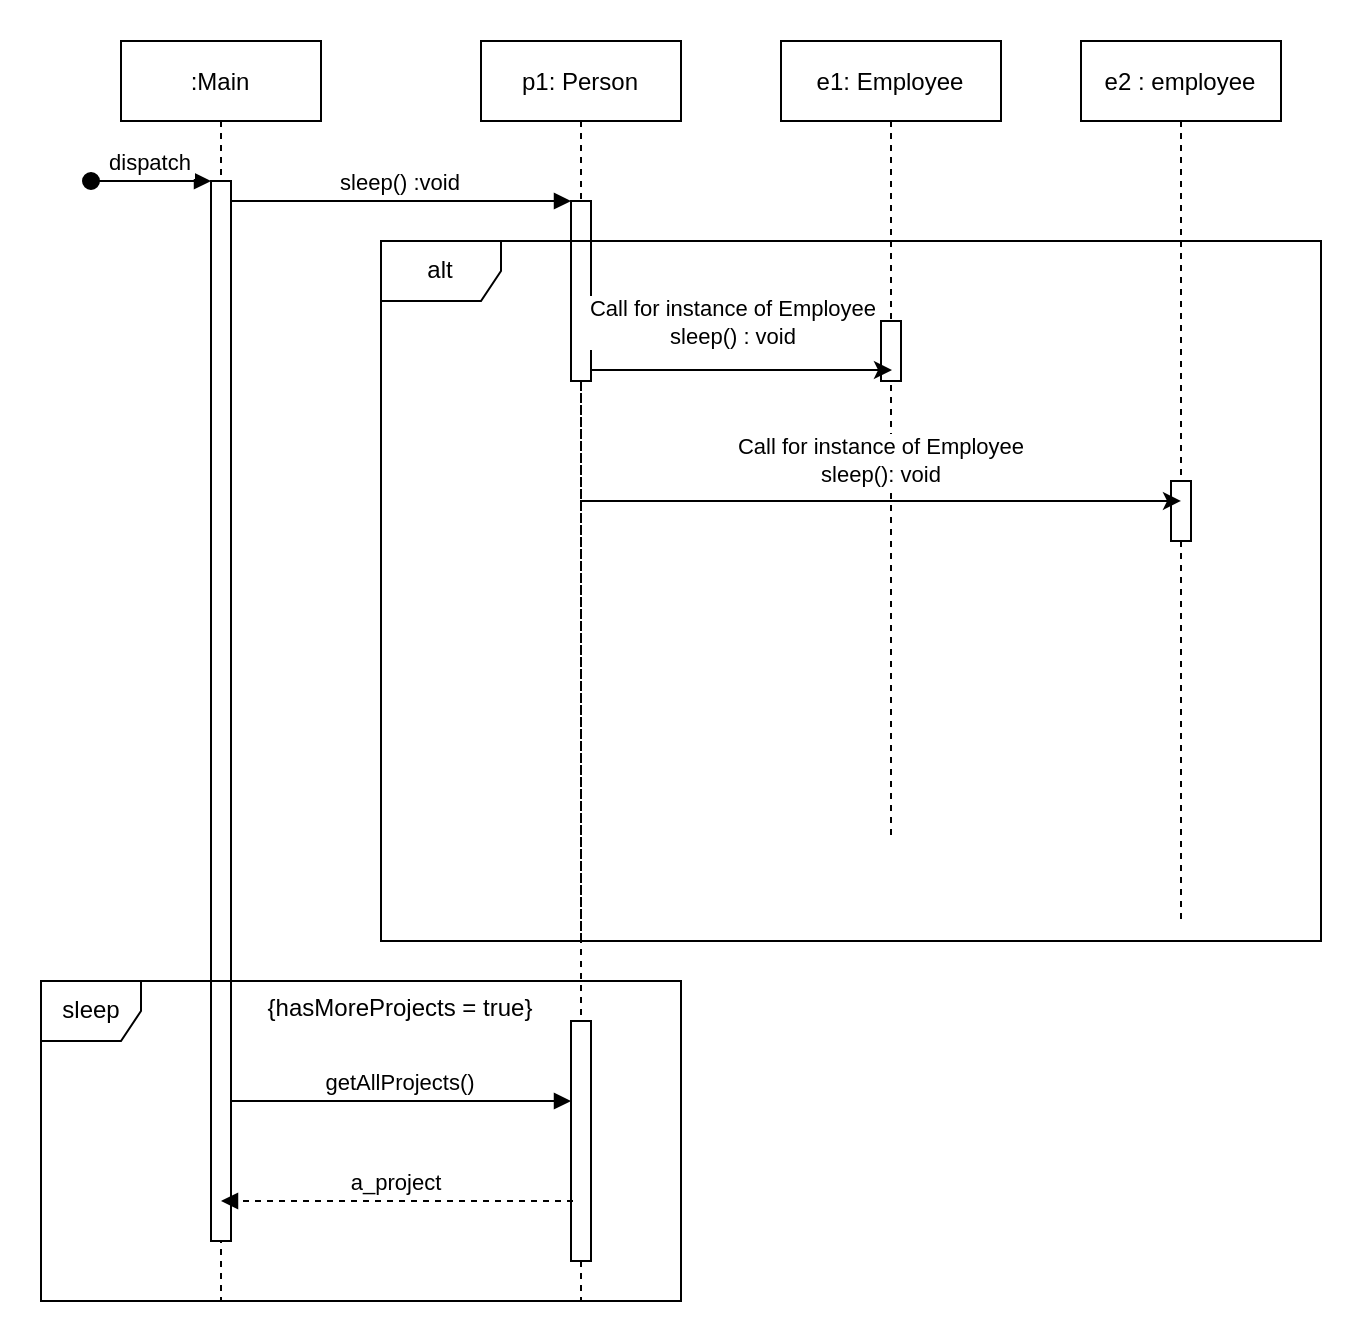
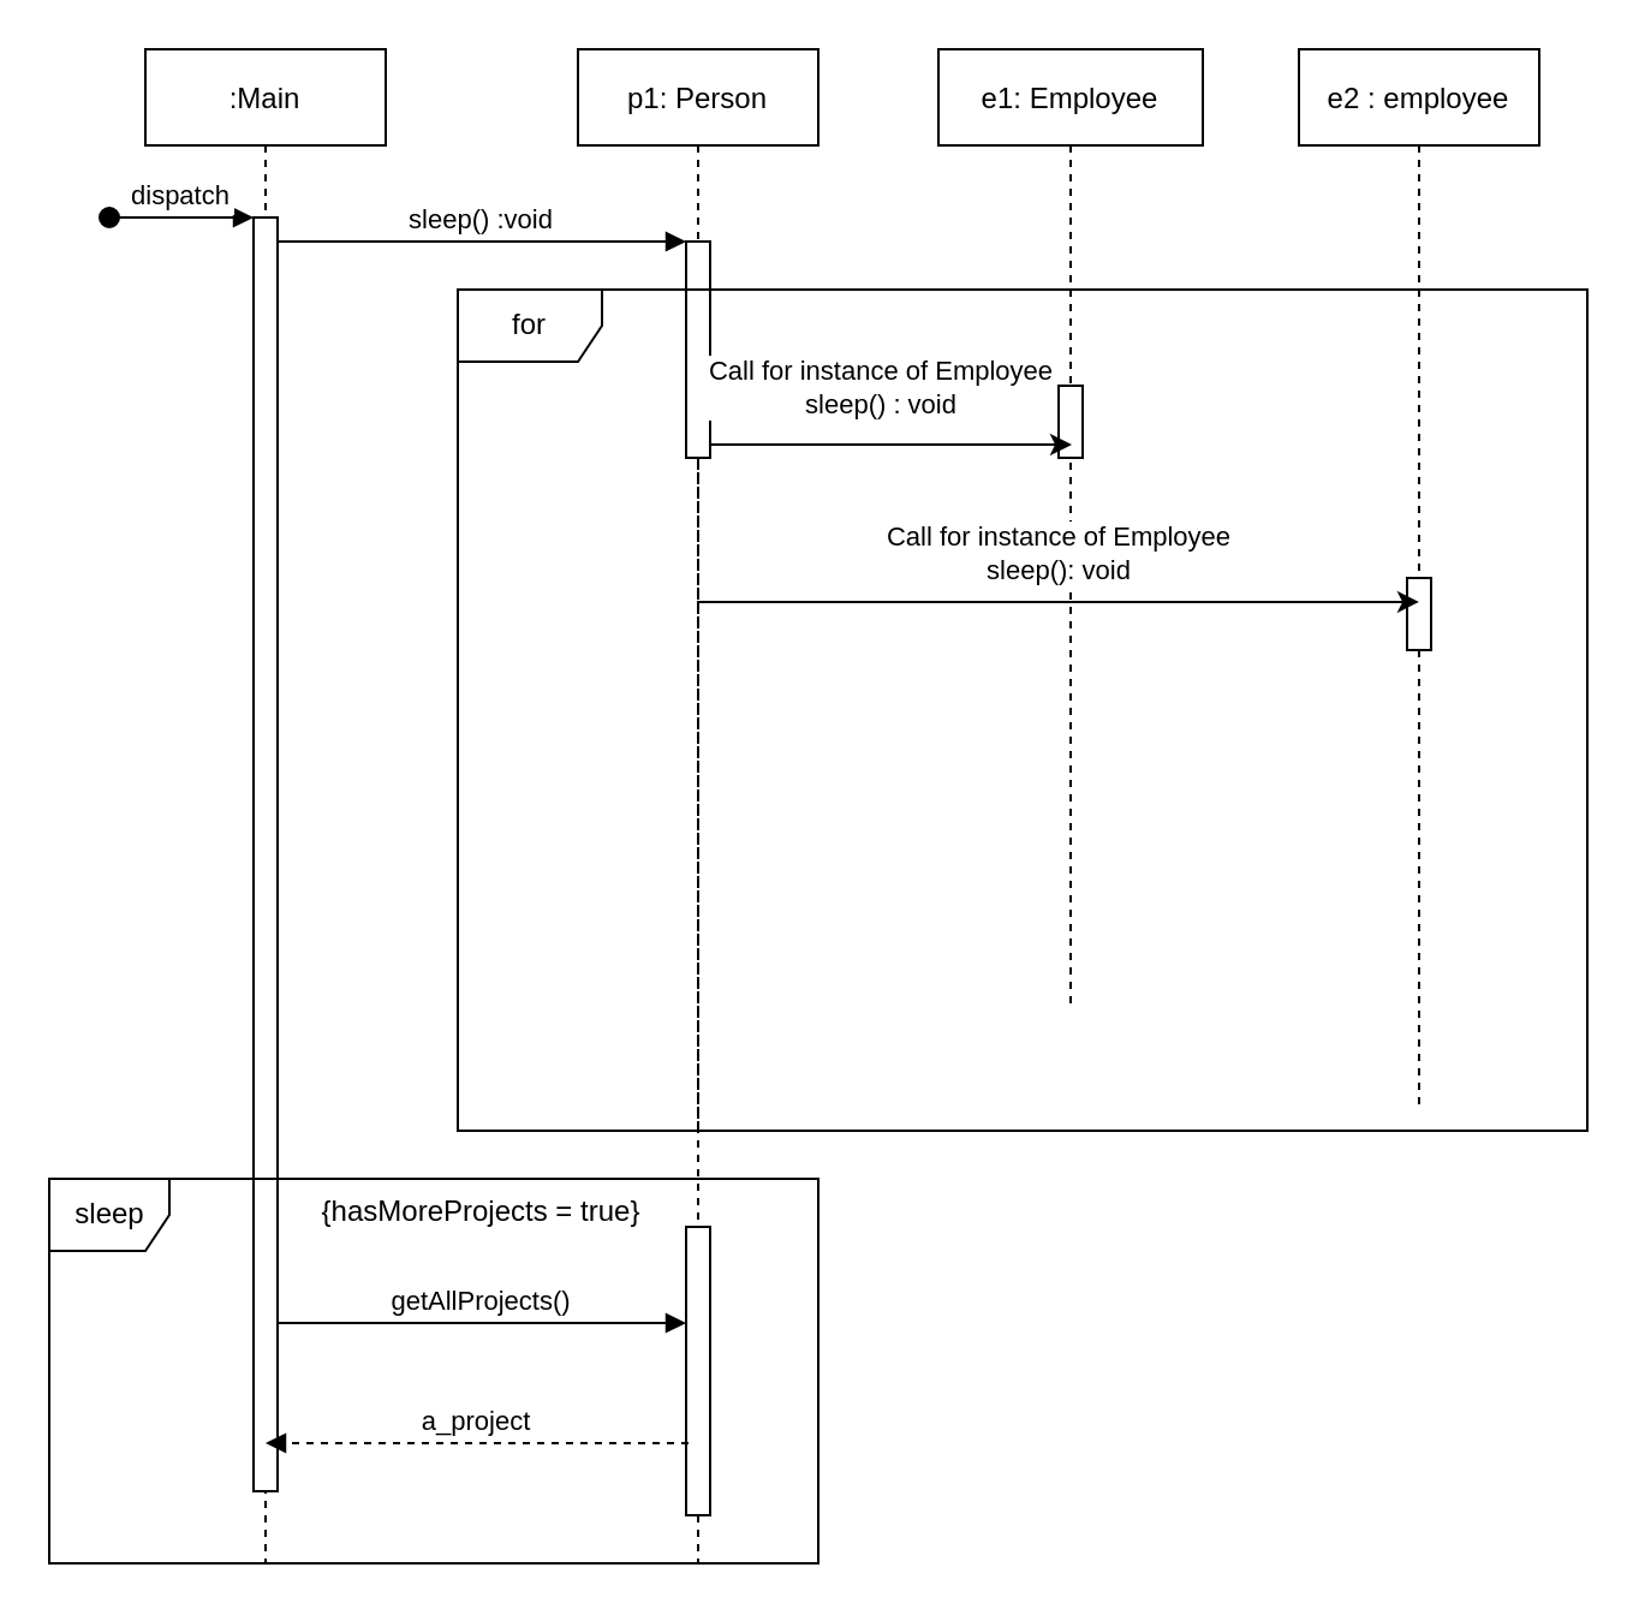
- <mxCell id="16" value="alt" style="shape=umlFrame;whiteSpace=wrap;html=1;" parent="1" vertex="1"><mxGeometry x="190" y="120" width="470" height="350" as="geometry" /></mxCell>
+ <mxCell id="16" value="for" style="shape=umlFrame;whiteSpace=wrap;html=1;" parent="1" vertex="1"><mxGeometry x="190" y="120" width="470" height="350" as="geometry" /></mxCell>
